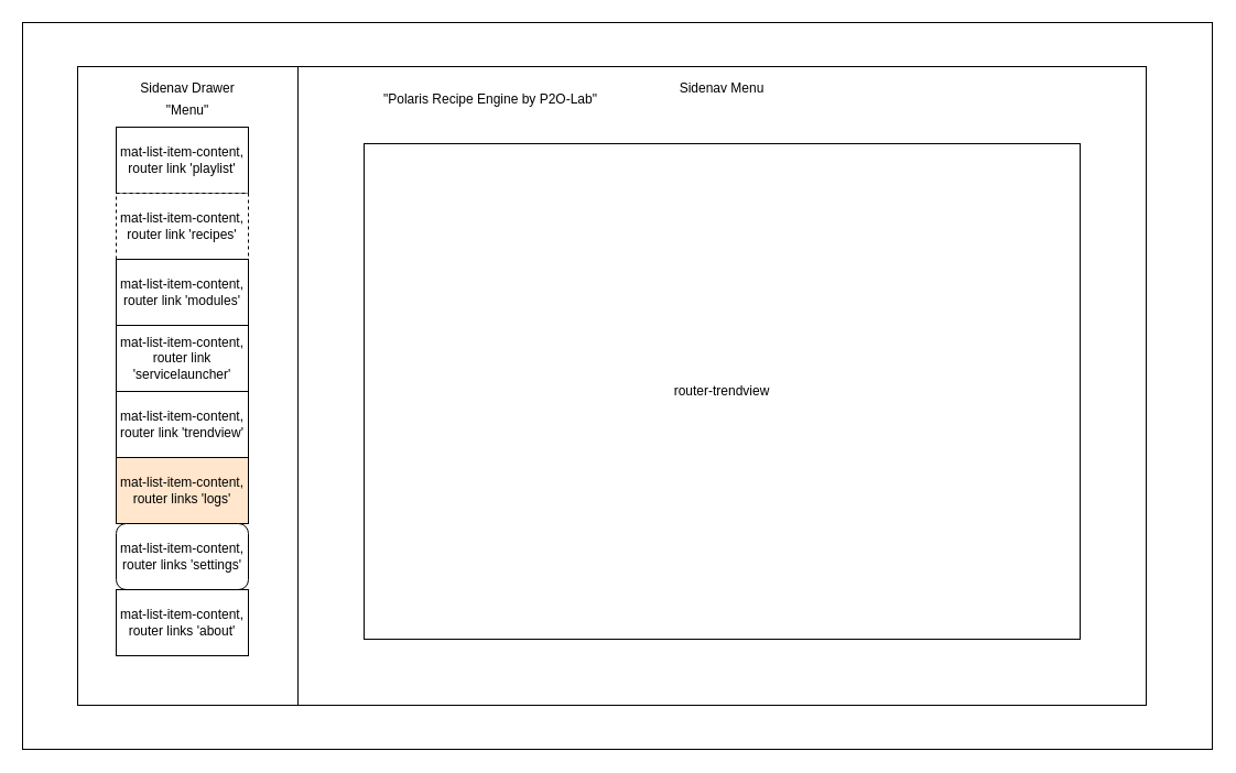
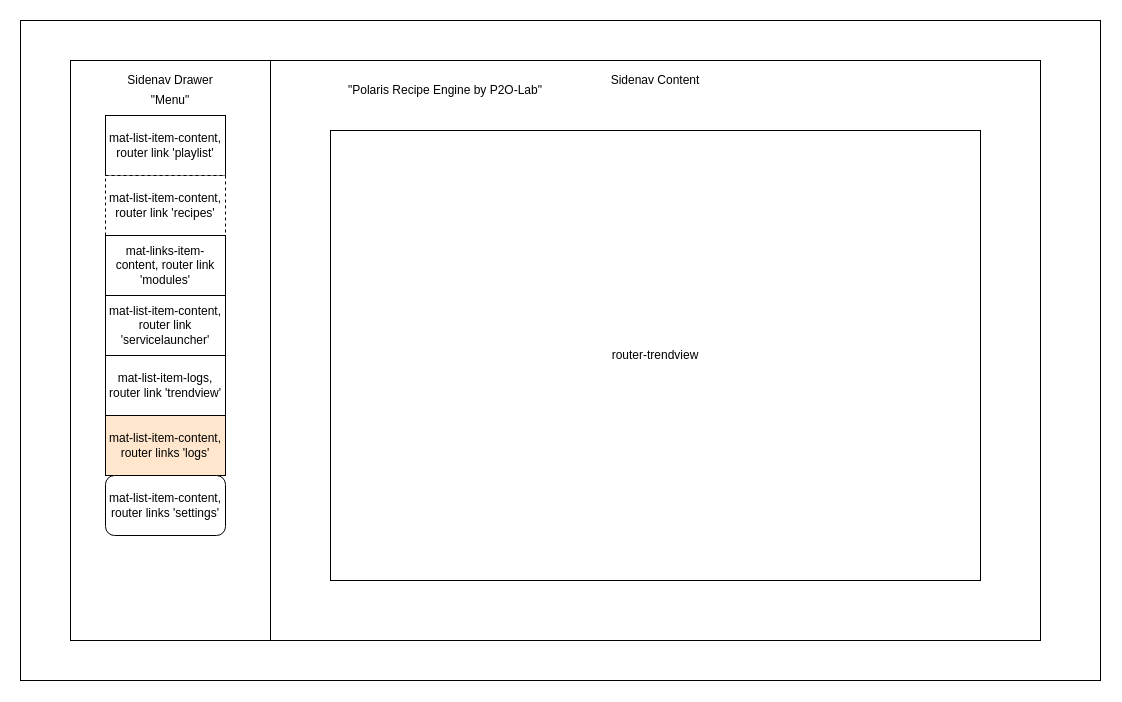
- <mxCell id="6" value="Sidenav Menu" style="text;html=1;strokeColor=none;fillColor=none;align=center;verticalAlign=middle;whiteSpace=wrap;rounded=0;" vertex="1" parent="1"><mxGeometry x="590" y="70" width="130" height="20" as="geometry" /></mxCell>
+ <mxCell id="6" value="Sidenav Content" style="text;html=1;strokeColor=none;fillColor=none;align=center;verticalAlign=middle;whiteSpace=wrap;rounded=0;" vertex="1" parent="1"><mxGeometry x="590" y="70" width="130" height="20" as="geometry" /></mxCell>
- <mxCell id="9" value="mat-list-item-content, router link 'modules'" style="rounded=0;whiteSpace=wrap;html=1;" vertex="1" parent="1"><mxGeometry x="105" y="235" width="120" height="60" as="geometry" /></mxCell>
+ <mxCell id="9" value="mat-links-item-content, router link 'modules'" style="rounded=0;whiteSpace=wrap;html=1;" vertex="1" parent="1"><mxGeometry x="105" y="235" width="120" height="60" as="geometry" /></mxCell>
- <mxCell id="11" value="mat-list-item-content, router link 'trendview'" style="rounded=0;whiteSpace=wrap;html=1;" vertex="1" parent="1"><mxGeometry x="105" y="355" width="120" height="60" as="geometry" /></mxCell>
+ <mxCell id="11" value="mat-list-item-logs, router link 'trendview'" style="rounded=0;whiteSpace=wrap;html=1;" vertex="1" parent="1"><mxGeometry x="105" y="355" width="120" height="60" as="geometry" /></mxCell>
- <mxCell id="14" value="mat-list-item-content, router links 'about'" style="rounded=0;whiteSpace=wrap;html=1;" vertex="1" parent="1"><mxGeometry x="105" y="535" width="120" height="60" as="geometry" /></mxCell>
